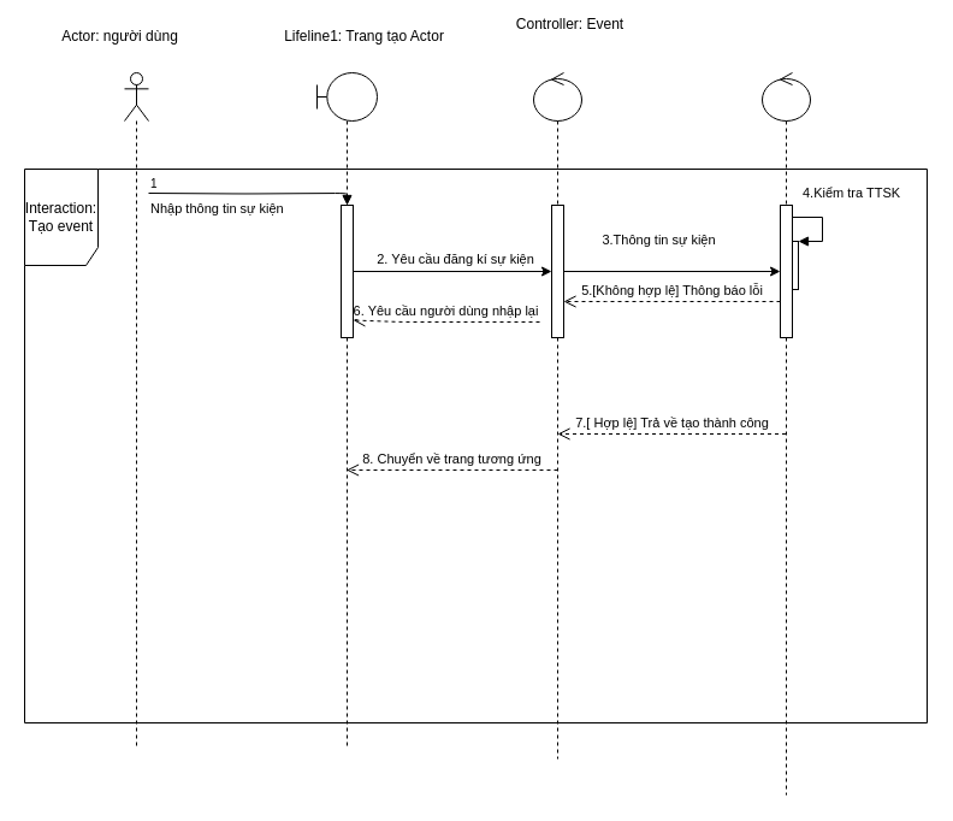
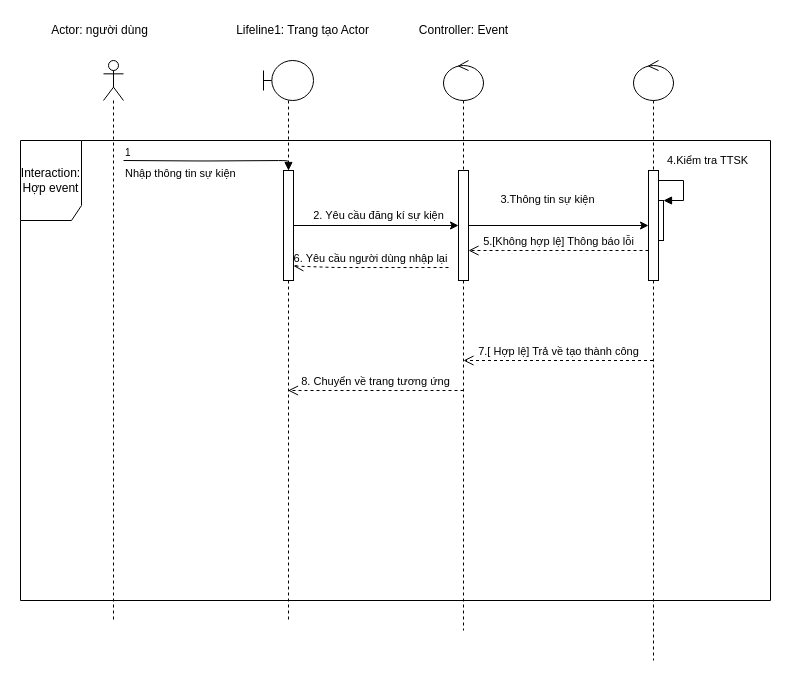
- <mxCell id="22" value="Controller: Event" style="text;html=1;align=center;verticalAlign=middle;resizable=0;points=[];autosize=1;" vertex="1" parent="1"><mxGeometry x="423" y="10" width="100" height="20" as="geometry" /></mxCell>
+ <mxCell id="22" value="Controller: Event" style="text;html=1;align=center;verticalAlign=middle;resizable=0;points=[];autosize=1;" vertex="1" parent="1"><mxGeometry x="413" y="20" width="100" height="20" as="geometry" /></mxCell>
- <mxCell id="2" value="Interaction: Tạo event" style="shape=umlFrame;whiteSpace=wrap;html=1;width=61;height=80;" vertex="1" parent="1"><mxGeometry x="20" y="140" width="750" height="460" as="geometry" /></mxCell>
+ <mxCell id="2" value="Interaction: Hợp event" style="shape=umlFrame;whiteSpace=wrap;html=1;width=61;height=80;" vertex="1" parent="1"><mxGeometry x="20" y="140" width="750" height="460" as="geometry" /></mxCell>
